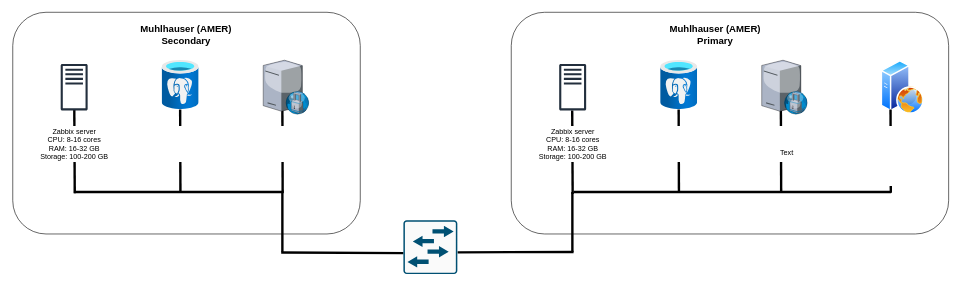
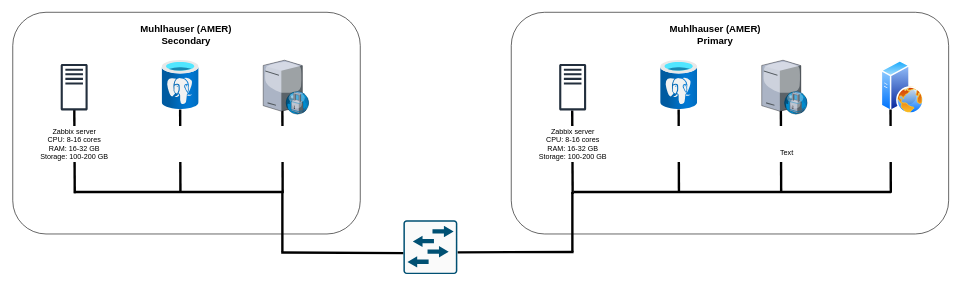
- <mxCell id="15" value="&lt;font style=&quot;color: rgb(255, 255, 255);&quot;&gt;Zabbix Web Frontend&lt;/font&gt;&lt;div style=&quot;color: rgb(255, 255, 255);&quot;&gt;&lt;div&gt;CPU: 4-8 cores&lt;/div&gt;&lt;div&gt;RAM: 8-16 GB&lt;/div&gt;&lt;div&gt;Storage: 50-100 GB&lt;/div&gt;&lt;/div&gt;" style="text;strokeColor=none;align=center;fillColor=light-dark(#FFFFFF,#66B2FF);html=1;verticalAlign=middle;whiteSpace=wrap;rounded=1;labelBackgroundColor=light-dark(#FFFFFF,#66B2FF);fontColor=light-dark(#000000,#000000);glass=0;" vertex="1" parent="1"><mxGeometry x="1417" y="210" width="140" height="100" as="geometry" /></mxCell>
+ <mxCell id="15" value="&lt;font style=&quot;color: rgb(255, 255, 255);&quot;&gt;Zabbix Web Frontend&lt;/font&gt;&lt;div style=&quot;color: rgb(255, 255, 255);&quot;&gt;&lt;div&gt;CPU: 4-8 cores&lt;/div&gt;&lt;div&gt;RAM: 8-16 GB&lt;/div&gt;&lt;div&gt;Storage: 50-100 GB&lt;/div&gt;&lt;/div&gt;" style="text;strokeColor=none;align=center;fillColor=light-dark(#FFFFFF,#66B2FF);html=1;verticalAlign=middle;whiteSpace=wrap;rounded=1;labelBackgroundColor=light-dark(#FFFFFF,#66B2FF);fontColor=light-dark(#000000,#000000);glass=0;" vertex="1" parent="1"><mxGeometry x="1417" y="210" width="140" height="60" as="geometry" /></mxCell>
